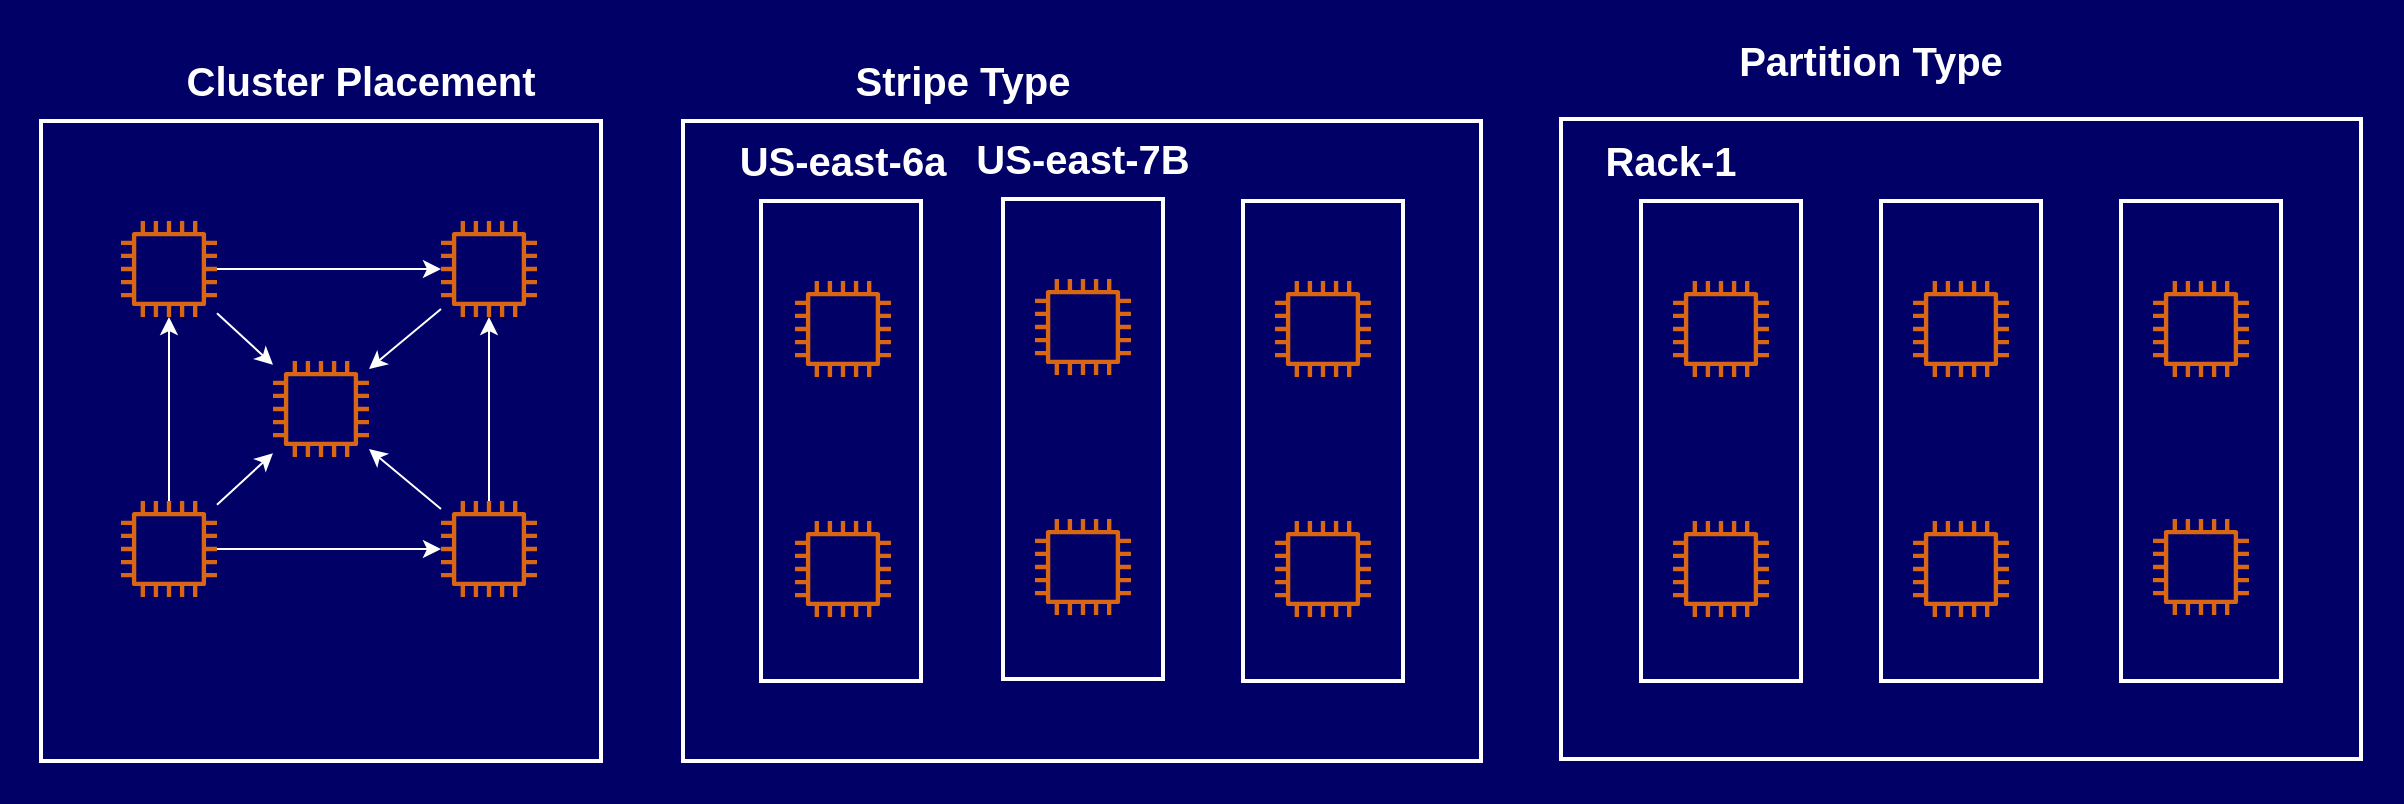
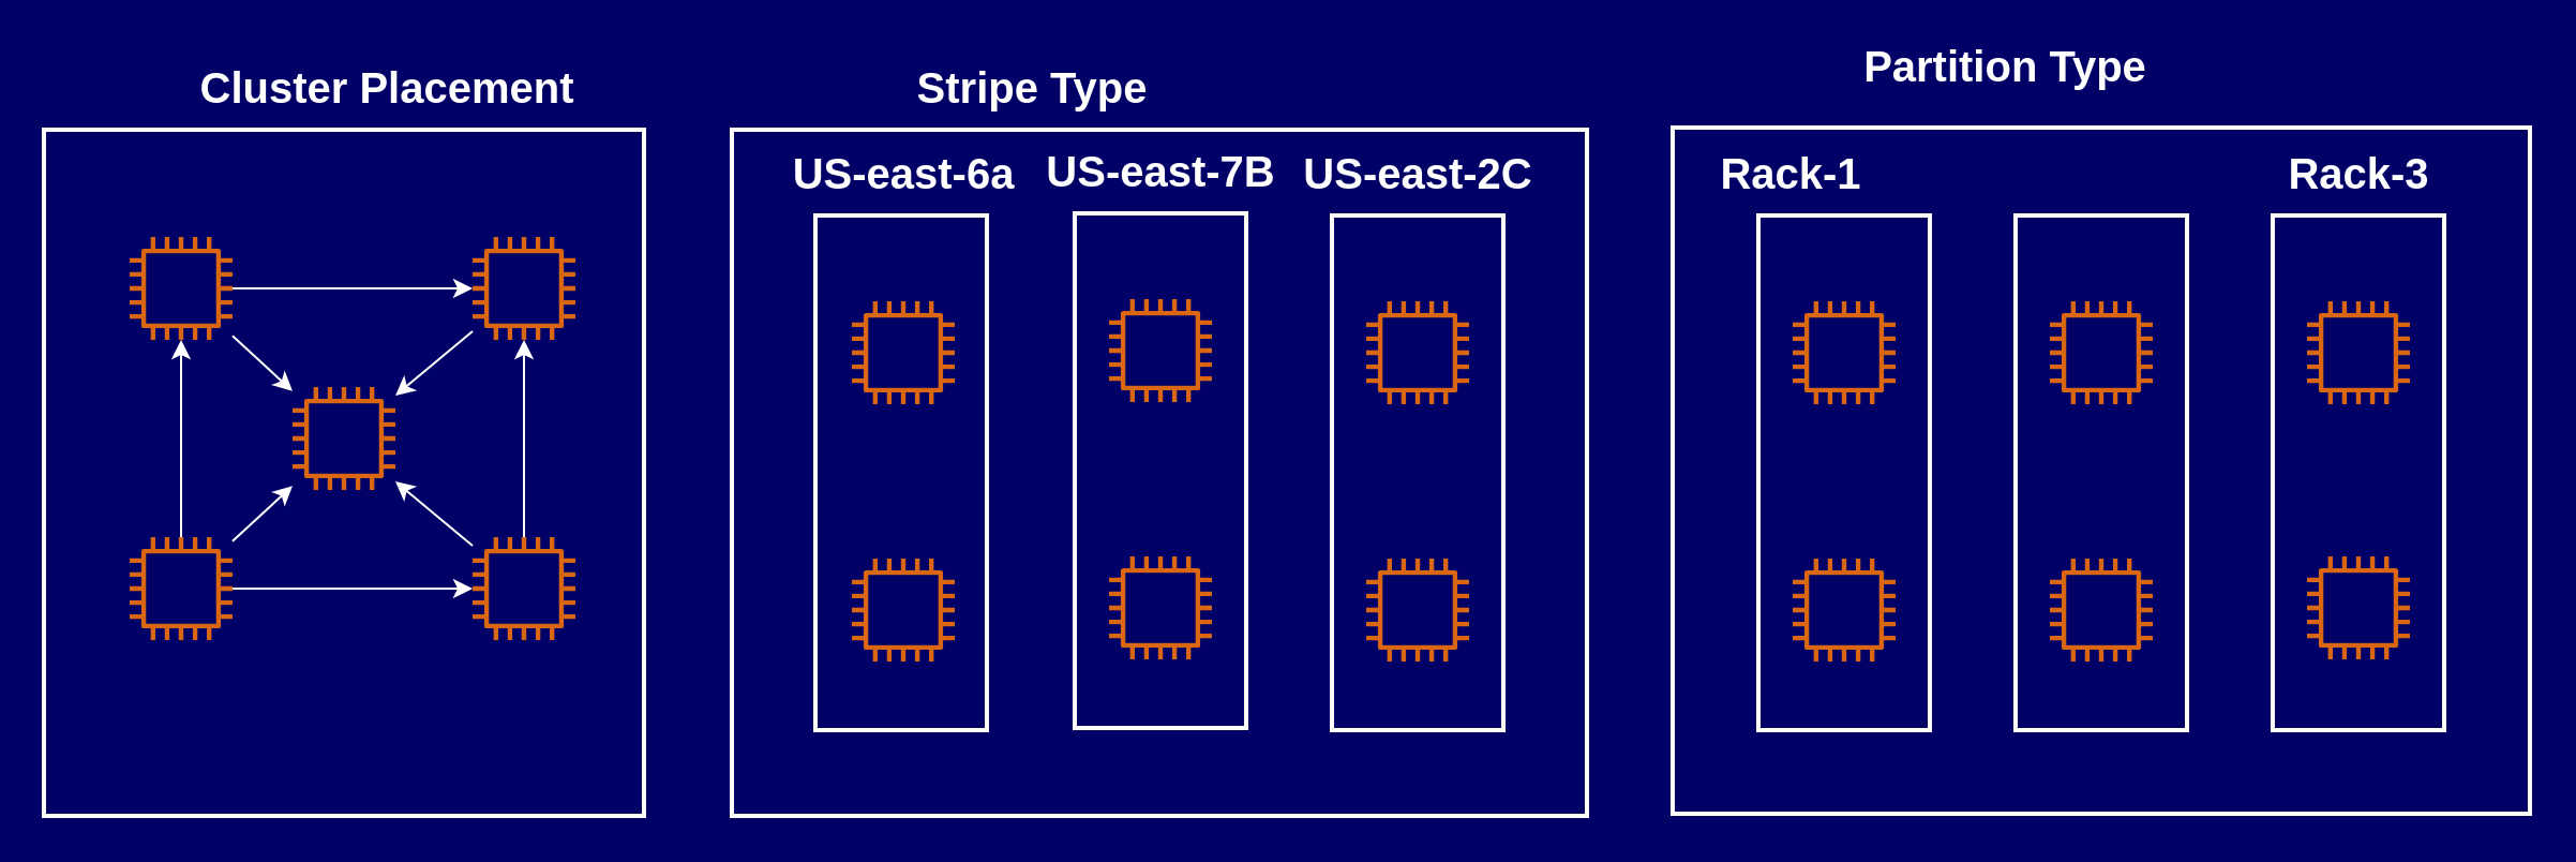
+ <mxCell id="29" value="&lt;font color=&quot;#ffffff&quot;&gt;&lt;span style=&quot;font-size: 20px&quot;&gt;&lt;b&gt;US-east-2C&lt;/b&gt;&lt;/span&gt;&lt;/font&gt;" style="text;html=1;resizable=0;autosize=1;align=center;verticalAlign=middle;points=[];fillColor=none;strokeColor=none;rounded=0;" vertex="1" parent="1"><mxGeometry x="601" y="70" width="120" height="20" as="geometry" /></mxCell>
+ <mxCell id="43" value="&lt;font color=&quot;#ffffff&quot;&gt;&lt;span style=&quot;font-size: 20px&quot;&gt;&lt;b&gt;Rack-3&lt;/b&gt;&lt;/span&gt;&lt;/font&gt;" style="text;html=1;resizable=0;autosize=1;align=center;verticalAlign=middle;points=[];fillColor=none;strokeColor=none;rounded=0;" vertex="1" parent="1"><mxGeometry x="1060" y="70" width="80" height="20" as="geometry" /></mxCell>
